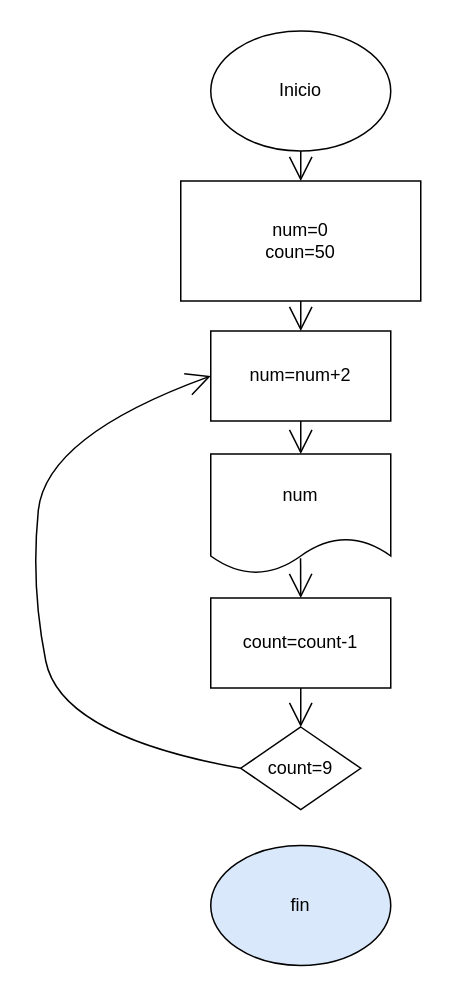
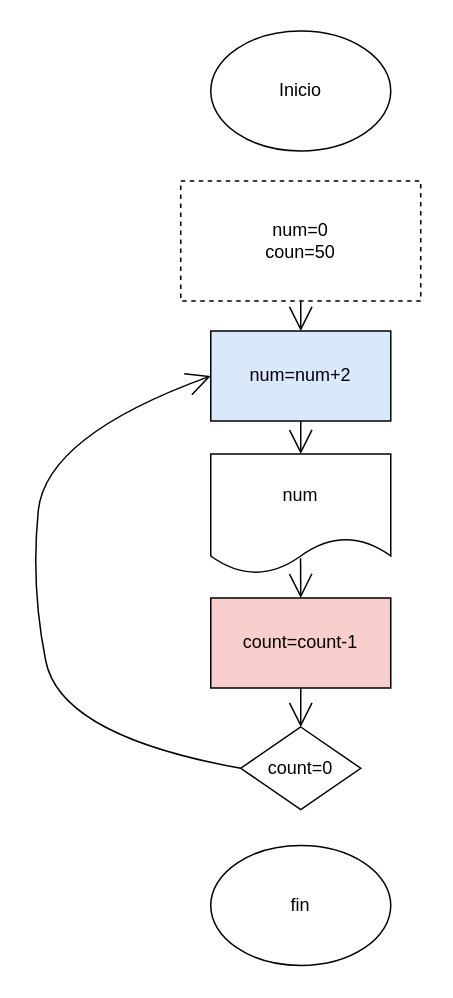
- <mxCell id="9" value="" style="edgeStyle=none;orthogonalLoop=1;jettySize=auto;html=1;rounded=0;endArrow=open;startSize=14;endSize=14;sourcePerimeterSpacing=8;targetPerimeterSpacing=8;curved=1;exitX=0.5;exitY=1;exitDx=0;exitDy=0;entryX=0.5;entryY=0;entryDx=0;entryDy=0;" edge="1" parent="1" source="2" target="3"><mxGeometry width="120" relative="1" as="geometry"><mxPoint x="-50" y="350" as="sourcePoint" /><mxPoint x="70" y="350" as="targetPoint" /><Array as="points" /></mxGeometry></mxCell>
- <mxCell id="3" value="num=0&lt;br&gt;coun=50" style="rounded=0;whiteSpace=wrap;html=1;hachureGap=4;" vertex="1" parent="1"><mxGeometry x="120" y="120" width="160" height="80" as="geometry" /></mxCell>
+ <mxCell id="3" value="num=0&lt;br&gt;coun=50" style="rounded=0;whiteSpace=wrap;html=1;hachureGap=4;dashed=1;" vertex="1" parent="1"><mxGeometry x="120" y="120" width="160" height="80" as="geometry" /></mxCell>
- <mxCell id="7" value="num=num+2" style="rounded=0;whiteSpace=wrap;html=1;hachureGap=4;" vertex="1" parent="1"><mxGeometry x="140" y="220" width="120" height="60" as="geometry" /></mxCell>
+ <mxCell id="7" value="num=num+2" style="rounded=0;whiteSpace=wrap;html=1;hachureGap=4;fillColor=#dae8fc;" vertex="1" parent="1"><mxGeometry x="140" y="220" width="120" height="60" as="geometry" /></mxCell>
- <mxCell id="5" value="count=count-1" style="rounded=0;whiteSpace=wrap;html=1;hachureGap=4;" vertex="1" parent="1"><mxGeometry x="140" y="398" width="120" height="60" as="geometry" /></mxCell>
+ <mxCell id="5" value="count=count-1" style="rounded=0;whiteSpace=wrap;html=1;hachureGap=4;fillColor=#f8cecc;" vertex="1" parent="1"><mxGeometry x="140" y="398" width="120" height="60" as="geometry" /></mxCell>
- <mxCell id="6" value="count=9" style="rhombus;whiteSpace=wrap;html=1;hachureGap=4;" vertex="1" parent="1"><mxGeometry x="160" y="484" width="80" height="55" as="geometry" /></mxCell>
+ <mxCell id="6" value="count=0" style="rhombus;whiteSpace=wrap;html=1;hachureGap=4;" vertex="1" parent="1"><mxGeometry x="160" y="484" width="80" height="55" as="geometry" /></mxCell>
- <mxCell id="14" value="fin" style="ellipse;whiteSpace=wrap;html=1;hachureGap=4;fillColor=#dae8fc;" vertex="1" parent="1"><mxGeometry x="140" y="563" width="120" height="80" as="geometry" /></mxCell>
+ <mxCell id="14" value="fin" style="ellipse;whiteSpace=wrap;html=1;hachureGap=4;" vertex="1" parent="1"><mxGeometry x="140" y="563" width="120" height="80" as="geometry" /></mxCell>
